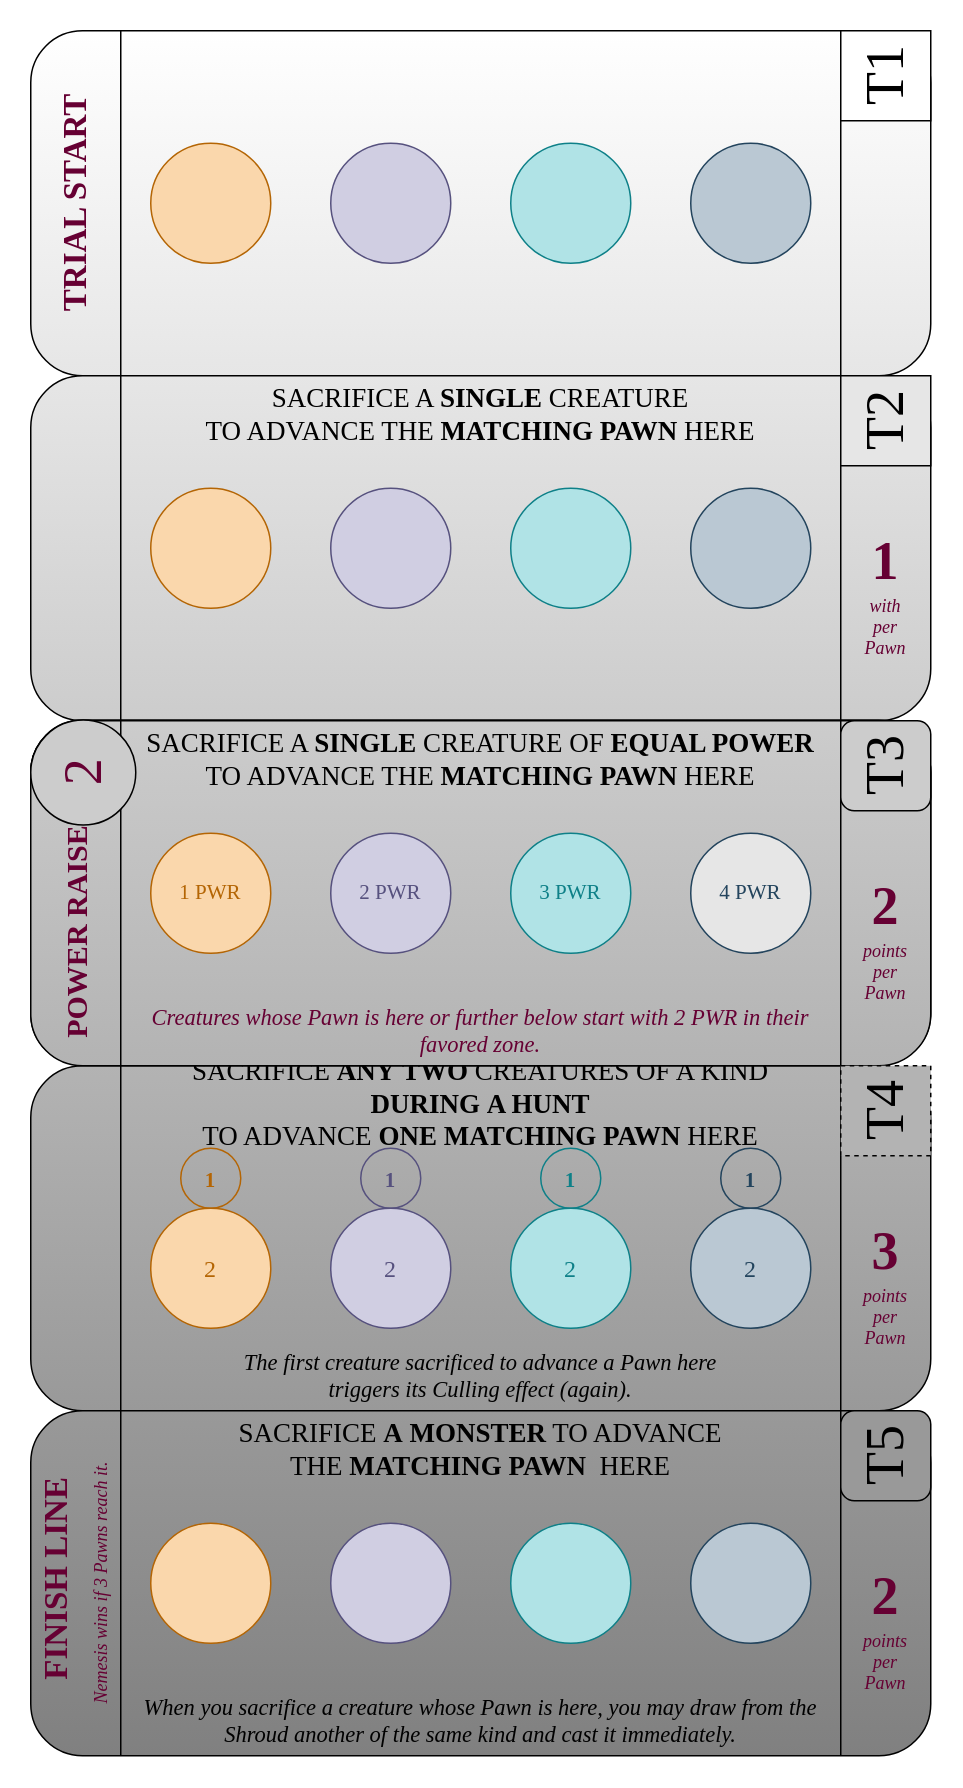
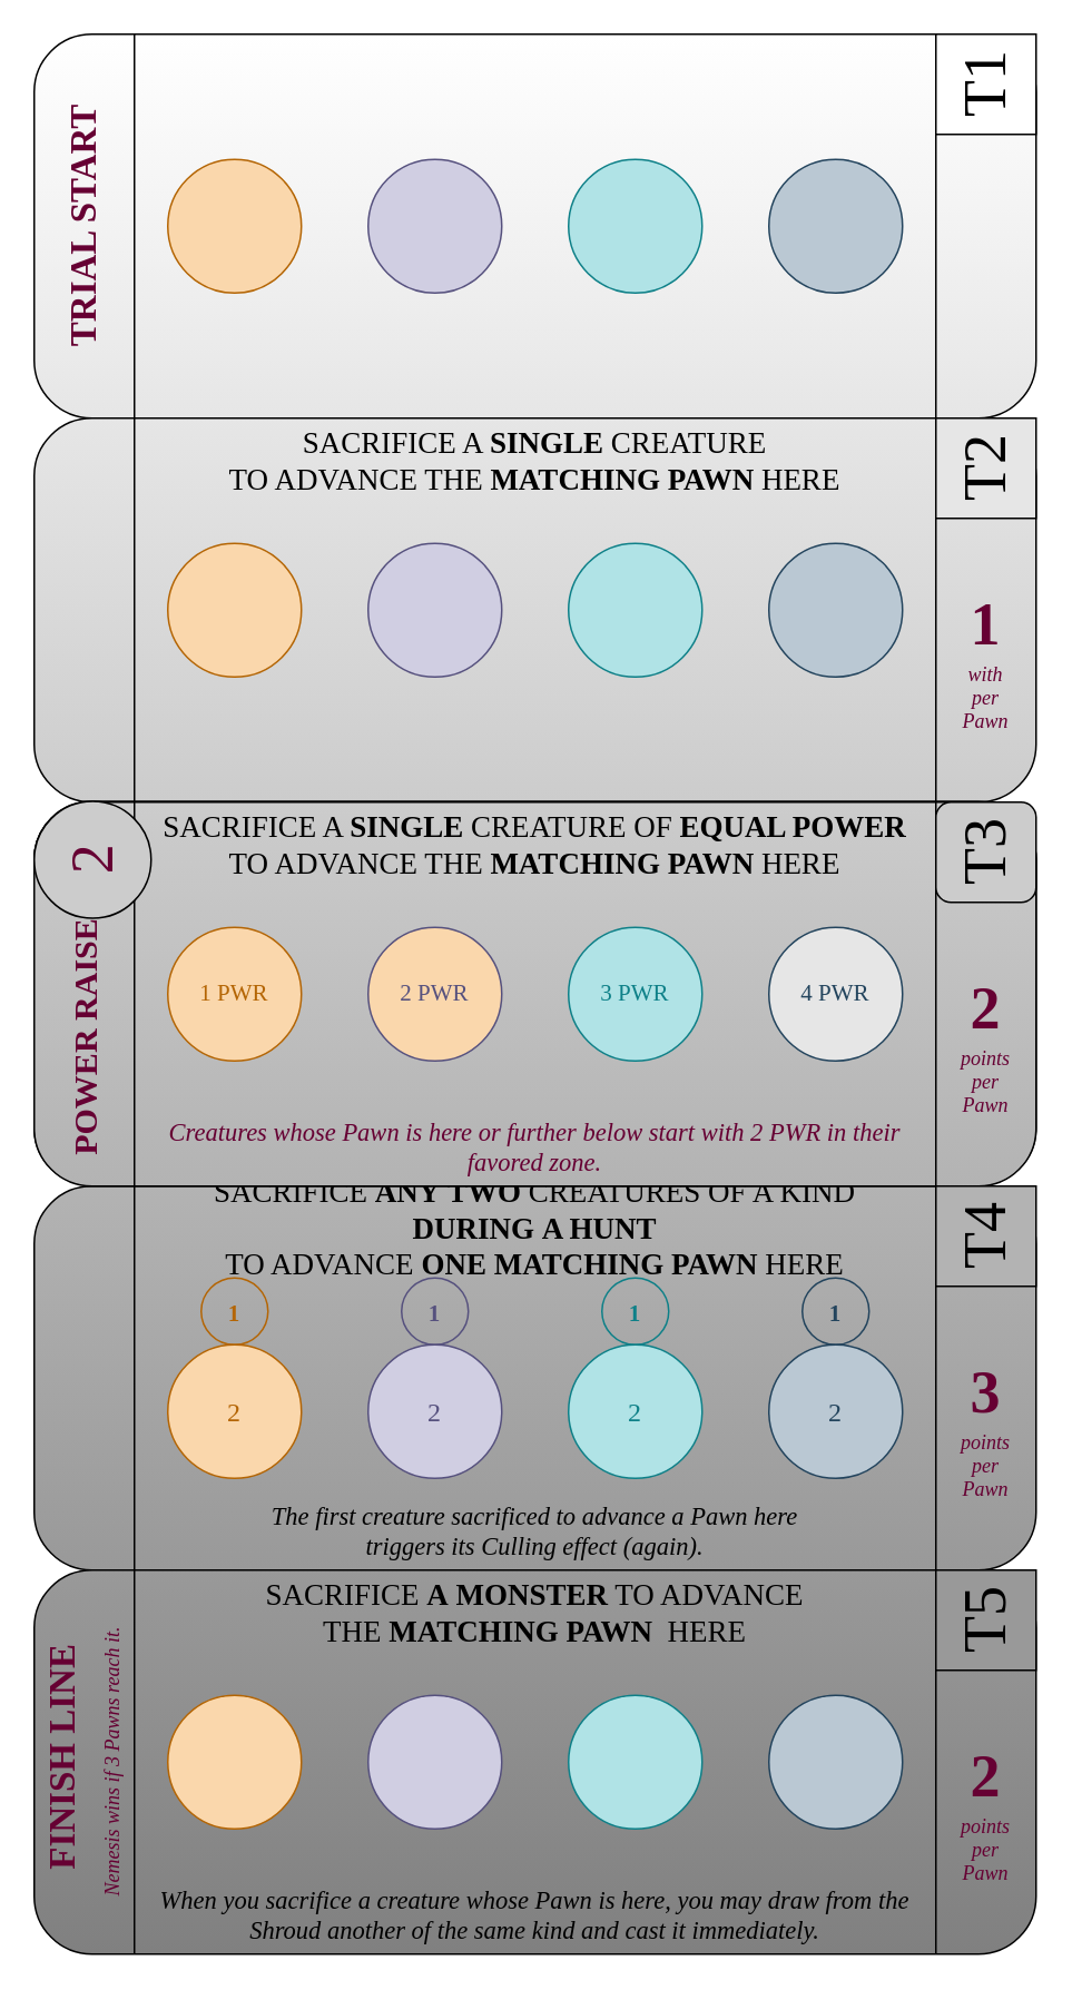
- <mxCell id="49" value="&lt;font face=&quot;Luxurious Roman&quot; data-font-src=&quot;https://fonts.googleapis.com/css?family=Luxurious+Roman&quot; style=&quot;font-size: 14px;&quot;&gt;2&lt;/font&gt; PWR" style="ellipse;whiteSpace=wrap;html=1;aspect=fixed;fillColor=#d0cee2;strokeColor=#56517e;rounded=1;fontColor=#56517E;fontFamily=Gentium Book Basic;fontSize=14;fontSource=https%3A%2F%2Ffonts.googleapis.com%2Fcss%3Ffamily%3DGentium%2BBook%2BBasic;fontStyle=0;verticalAlign=middle;" parent="1" vertex="1"><mxGeometry x="220" y="555" width="80" height="80" as="geometry" /></mxCell>
+ <mxCell id="49" value="&lt;font face=&quot;Luxurious Roman&quot; data-font-src=&quot;https://fonts.googleapis.com/css?family=Luxurious+Roman&quot; style=&quot;font-size: 14px;&quot;&gt;2&lt;/font&gt; PWR" style="ellipse;whiteSpace=wrap;html=1;aspect=fixed;fillColor=#fad7ac;strokeColor=#56517e;rounded=1;fontColor=#56517E;fontFamily=Gentium Book Basic;fontSize=14;fontSource=https%3A%2F%2Ffonts.googleapis.com%2Fcss%3Ffamily%3DGentium%2BBook%2BBasic;fontStyle=0;verticalAlign=middle;" parent="1" vertex="1"><mxGeometry x="220" y="555" width="80" height="80" as="geometry" /></mxCell>
- <mxCell id="58" value="&lt;font&gt;T4&lt;br&gt;&lt;/font&gt;" style="whiteSpace=wrap;html=1;aspect=fixed;labelBackgroundColor=none;labelBorderColor=none;fontSize=36;fontColor=#000000;fillColor=#B3B3B3;gradientColor=none;verticalAlign=middle;horizontal=0;fontFamily=Luxurious Roman;fontSource=https%3A%2F%2Ffonts.googleapis.com%2Fcss%3Ffamily%3DLuxurious%2BRoman;fontStyle=0;dashed=1;" vertex="1" parent="1"><mxGeometry x="560" y="710" width="60" height="60" as="geometry" /></mxCell>
+ <mxCell id="58" value="&lt;font&gt;T4&lt;br&gt;&lt;/font&gt;" style="whiteSpace=wrap;html=1;aspect=fixed;labelBackgroundColor=none;labelBorderColor=none;fontSize=36;fontColor=#000000;fillColor=#B3B3B3;gradientColor=none;verticalAlign=middle;horizontal=0;fontFamily=Luxurious Roman;fontSource=https%3A%2F%2Ffonts.googleapis.com%2Fcss%3Ffamily%3DLuxurious%2BRoman;fontStyle=0" vertex="1" parent="1"><mxGeometry x="560" y="710" width="60" height="60" as="geometry" /></mxCell>
- <mxCell id="34" value="T5" style="whiteSpace=wrap;html=1;aspect=fixed;labelBackgroundColor=none;labelBorderColor=none;fontSize=36;fontColor=#000000;fillColor=#999999;gradientColor=none;verticalAlign=middle;horizontal=0;fontFamily=Luxurious Roman;fontSource=https%3A%2F%2Ffonts.googleapis.com%2Fcss%3Ffamily%3DLuxurious%2BRoman;fontStyle=0;rounded=1;" parent="1" vertex="1"><mxGeometry x="560" y="940" width="60" height="60" as="geometry" /></mxCell>
+ <mxCell id="34" value="T5" style="whiteSpace=wrap;html=1;aspect=fixed;labelBackgroundColor=none;labelBorderColor=none;fontSize=36;fontColor=#000000;fillColor=#999999;gradientColor=none;verticalAlign=middle;horizontal=0;fontFamily=Luxurious Roman;fontSource=https%3A%2F%2Ffonts.googleapis.com%2Fcss%3Ffamily%3DLuxurious%2BRoman;fontStyle=0" parent="1" vertex="1"><mxGeometry x="560" y="940" width="60" height="60" as="geometry" /></mxCell>
